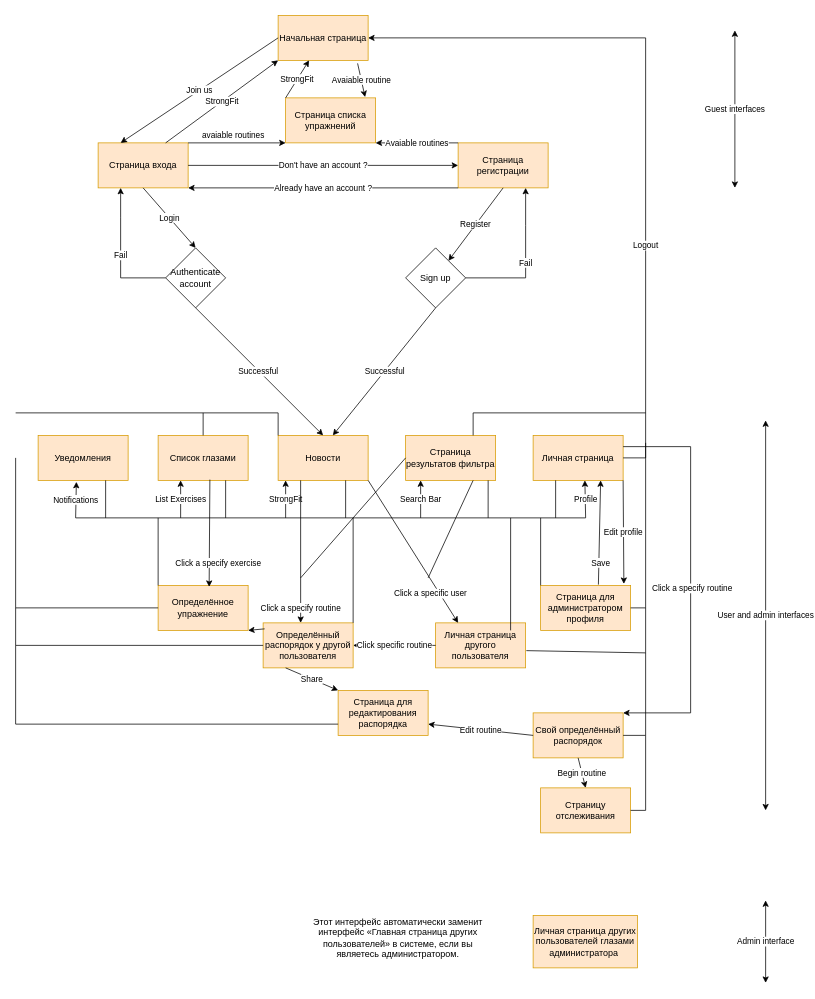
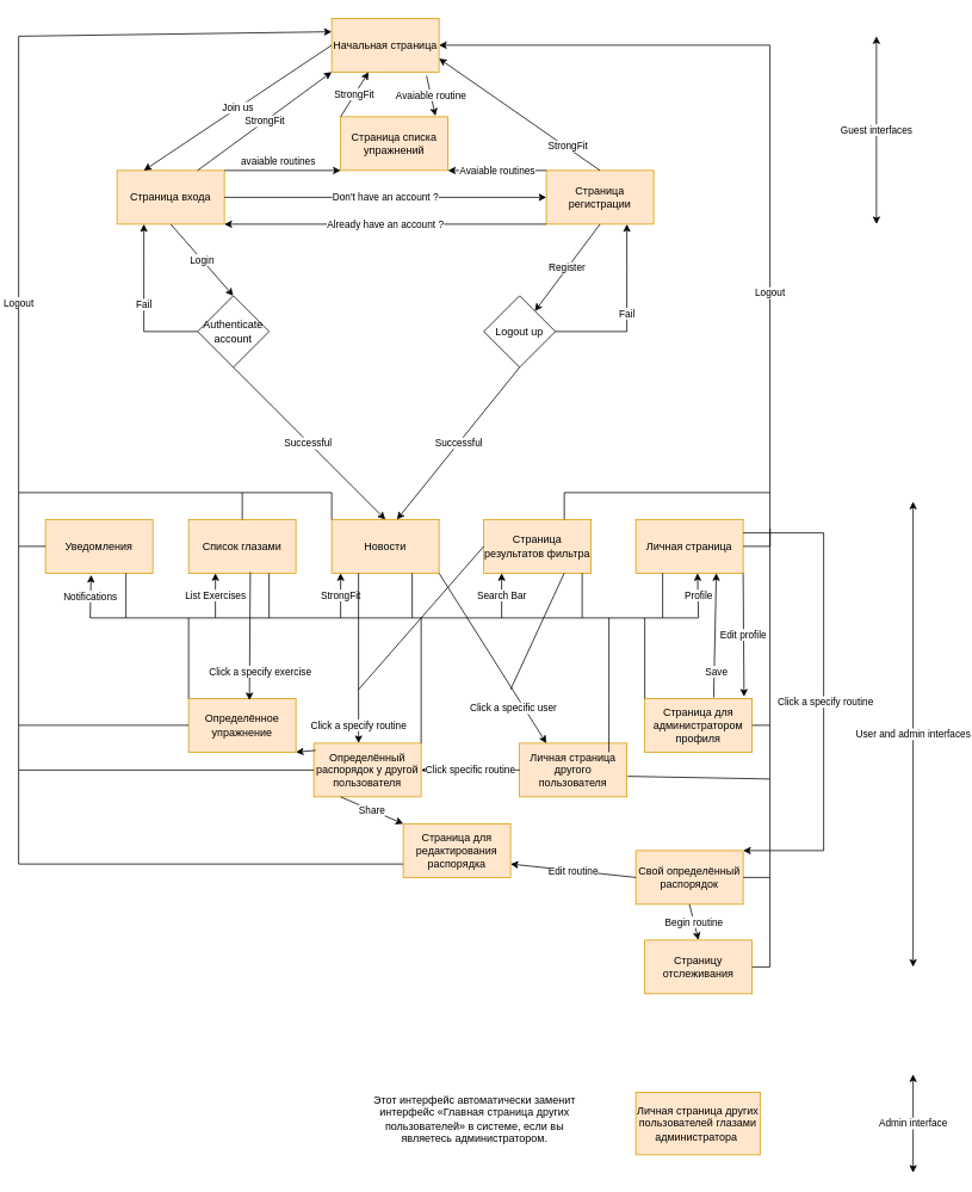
+ <mxCell id="34" value="StrongFit" style="endArrow=classic;html=1;rounded=0;exitX=0.5;exitY=0;exitDx=0;exitDy=0;entryX=1;entryY=0.75;entryDx=0;entryDy=0;" edge="1" parent="1" source="5" target="2"><mxGeometry x="-0.593" y="-2" width="50" height="50" relative="1" as="geometry"><mxPoint x="340" y="340" as="sourcePoint" /><mxPoint x="390" y="290" as="targetPoint" /><mxPoint as="offset" /></mxGeometry></mxCell>
+ <mxCell id="38" value="Logout" style="endArrow=classic;html=1;rounded=0;exitX=0;exitY=0.5;exitDx=0;exitDy=0;entryX=0;entryY=0.25;entryDx=0;entryDy=0;" edge="1" parent="1" source="16" target="2"><mxGeometry x="-0.364" width="50" height="50" relative="1" as="geometry"><mxPoint x="360" y="440" as="sourcePoint" /><mxPoint x="20" y="50" as="targetPoint" /><Array as="points"><mxPoint x="20" y="610" /><mxPoint x="20" y="40" /></Array><mxPoint as="offset" /></mxGeometry></mxCell>
- <mxCell id="26" value="Sign up" style="rhombus;whiteSpace=wrap;html=1;" vertex="1" parent="1"><mxGeometry x="540" y="330" width="80" height="80" as="geometry" /></mxCell>
+ <mxCell id="26" value="Logout up" style="rhombus;whiteSpace=wrap;html=1;" vertex="1" parent="1"><mxGeometry x="540" y="330" width="80" height="80" as="geometry" /></mxCell>
